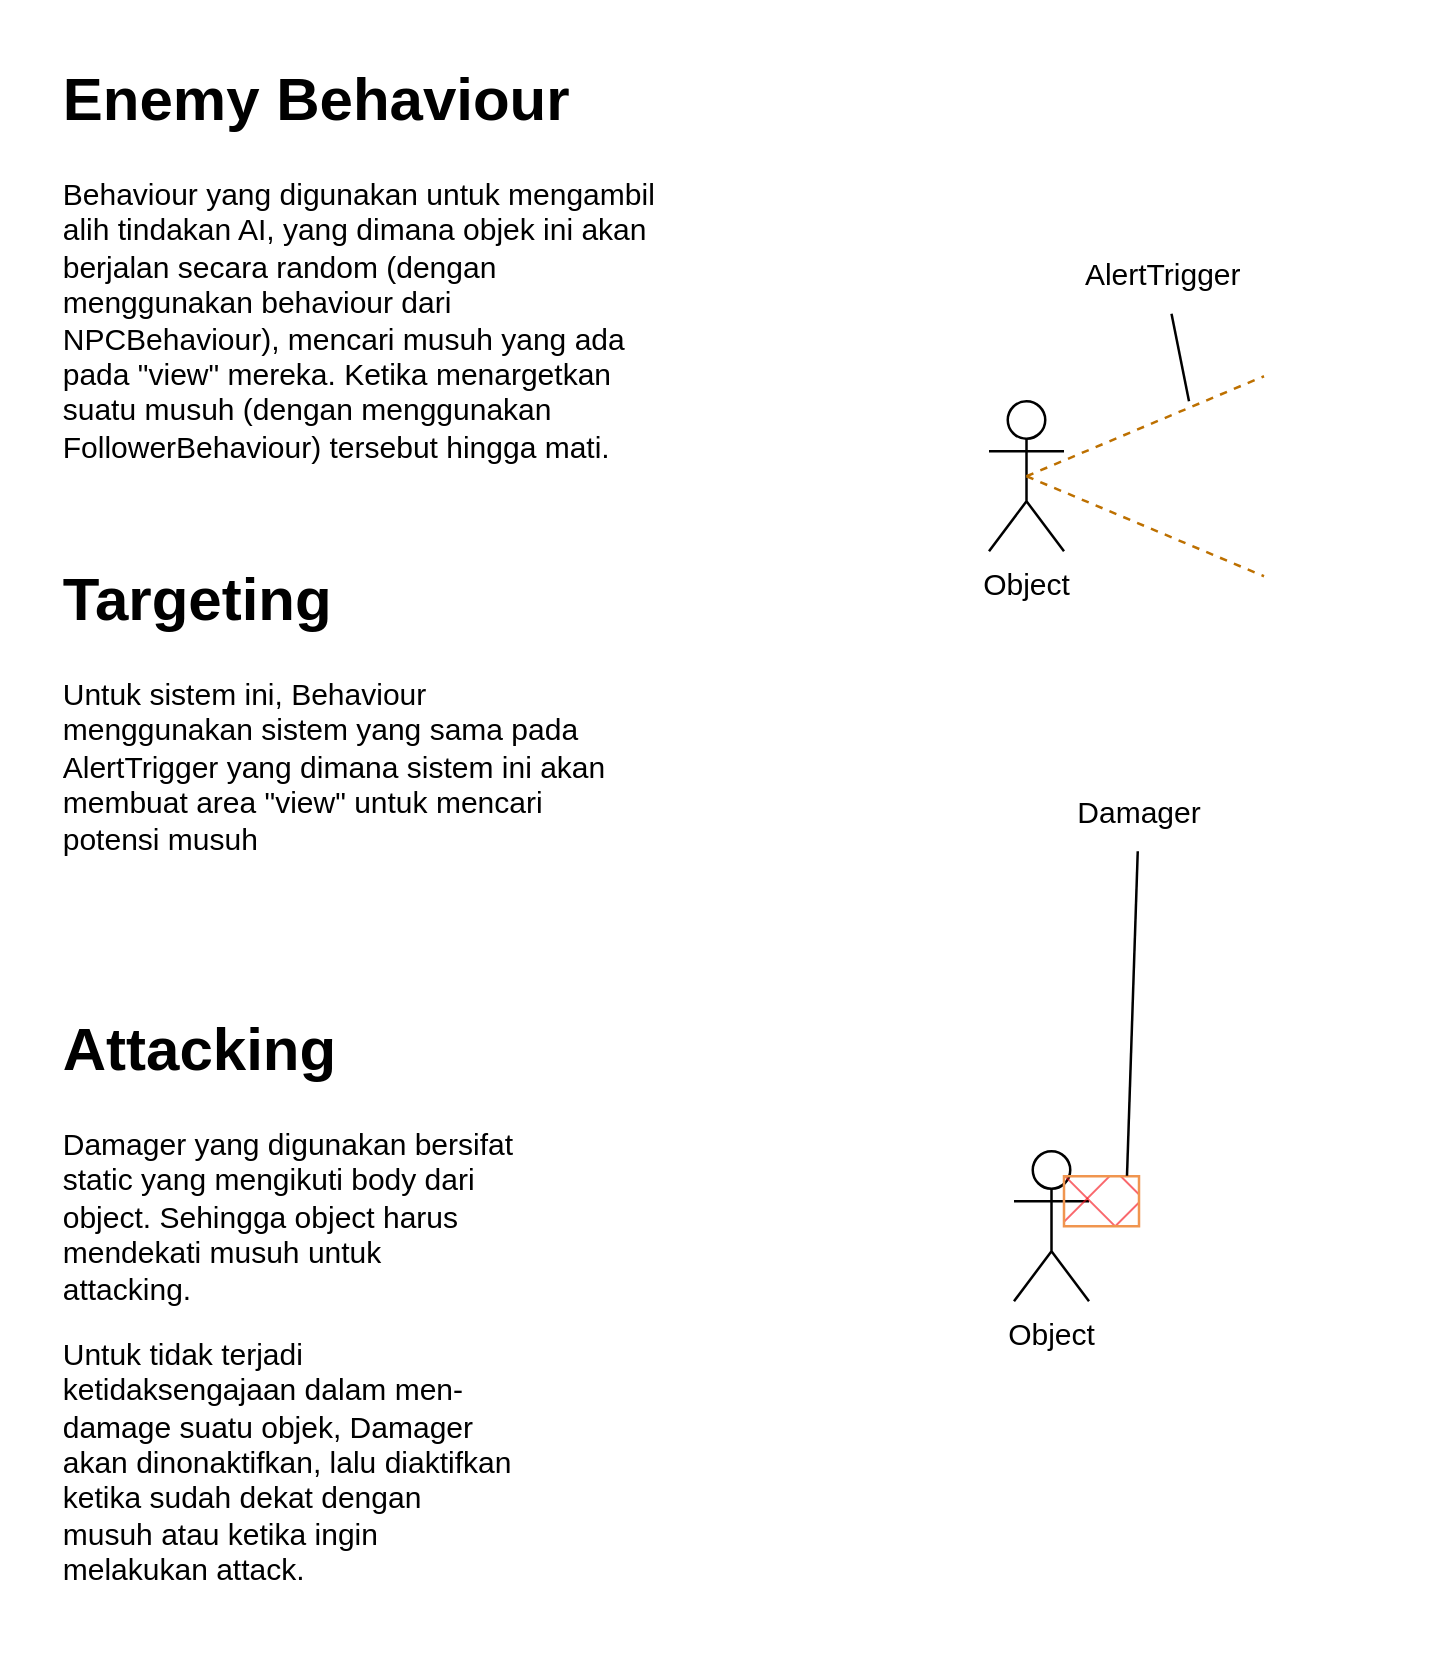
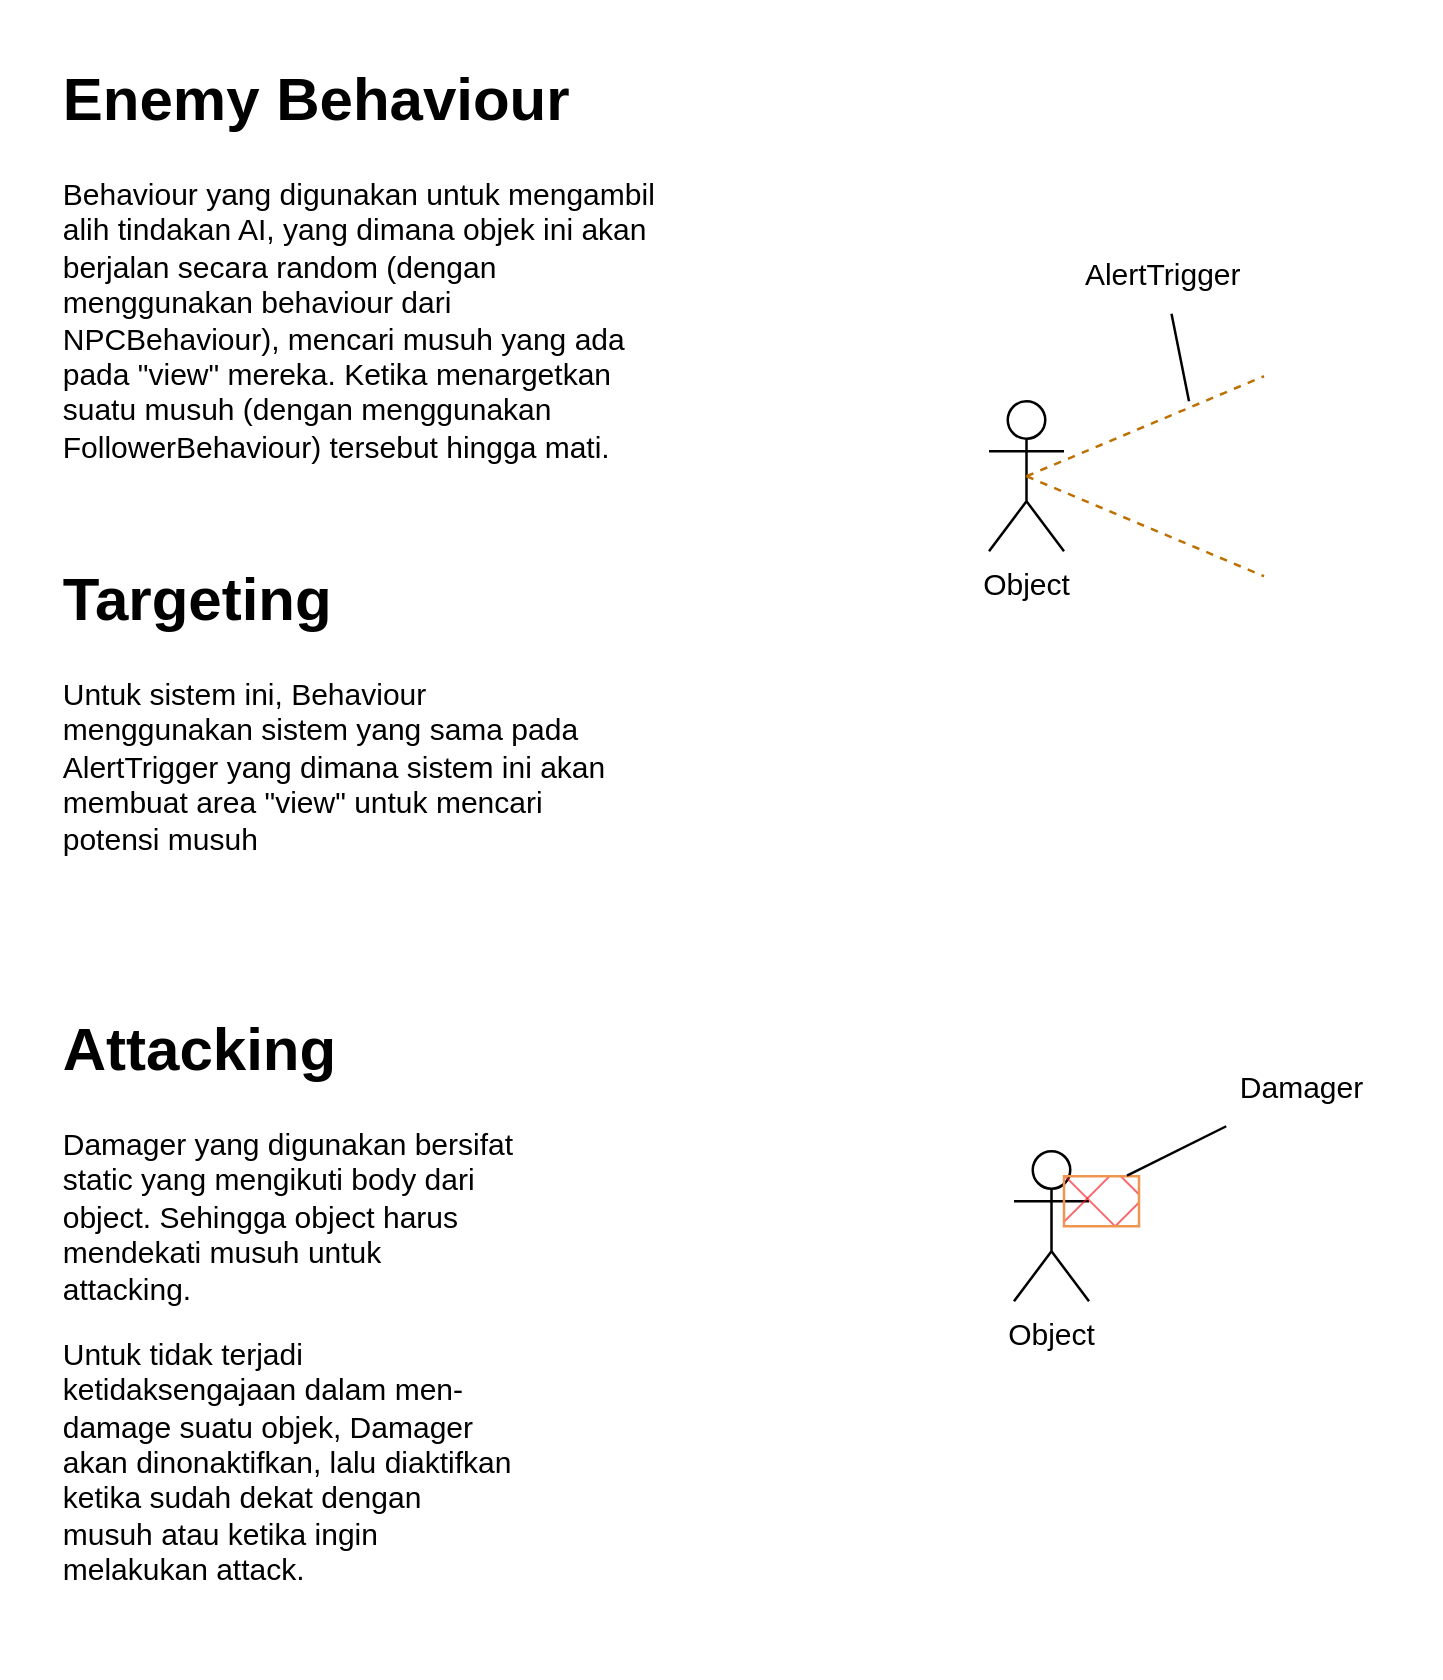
- <mxCell id="12" value="Damager" style="text;html=1;align=center;verticalAlign=middle;resizable=0;points=[];autosize=1;strokeColor=none;fillColor=none;" vertex="1" parent="1"><mxGeometry x="420" y="310" width="70" height="30" as="geometry" /></mxCell>
+ <mxCell id="12" value="Damager" style="text;html=1;align=center;verticalAlign=middle;resizable=0;points=[];autosize=1;strokeColor=none;fillColor=none;" vertex="1" parent="1"><mxGeometry x="485" y="420" width="70" height="30" as="geometry" /></mxCell>
